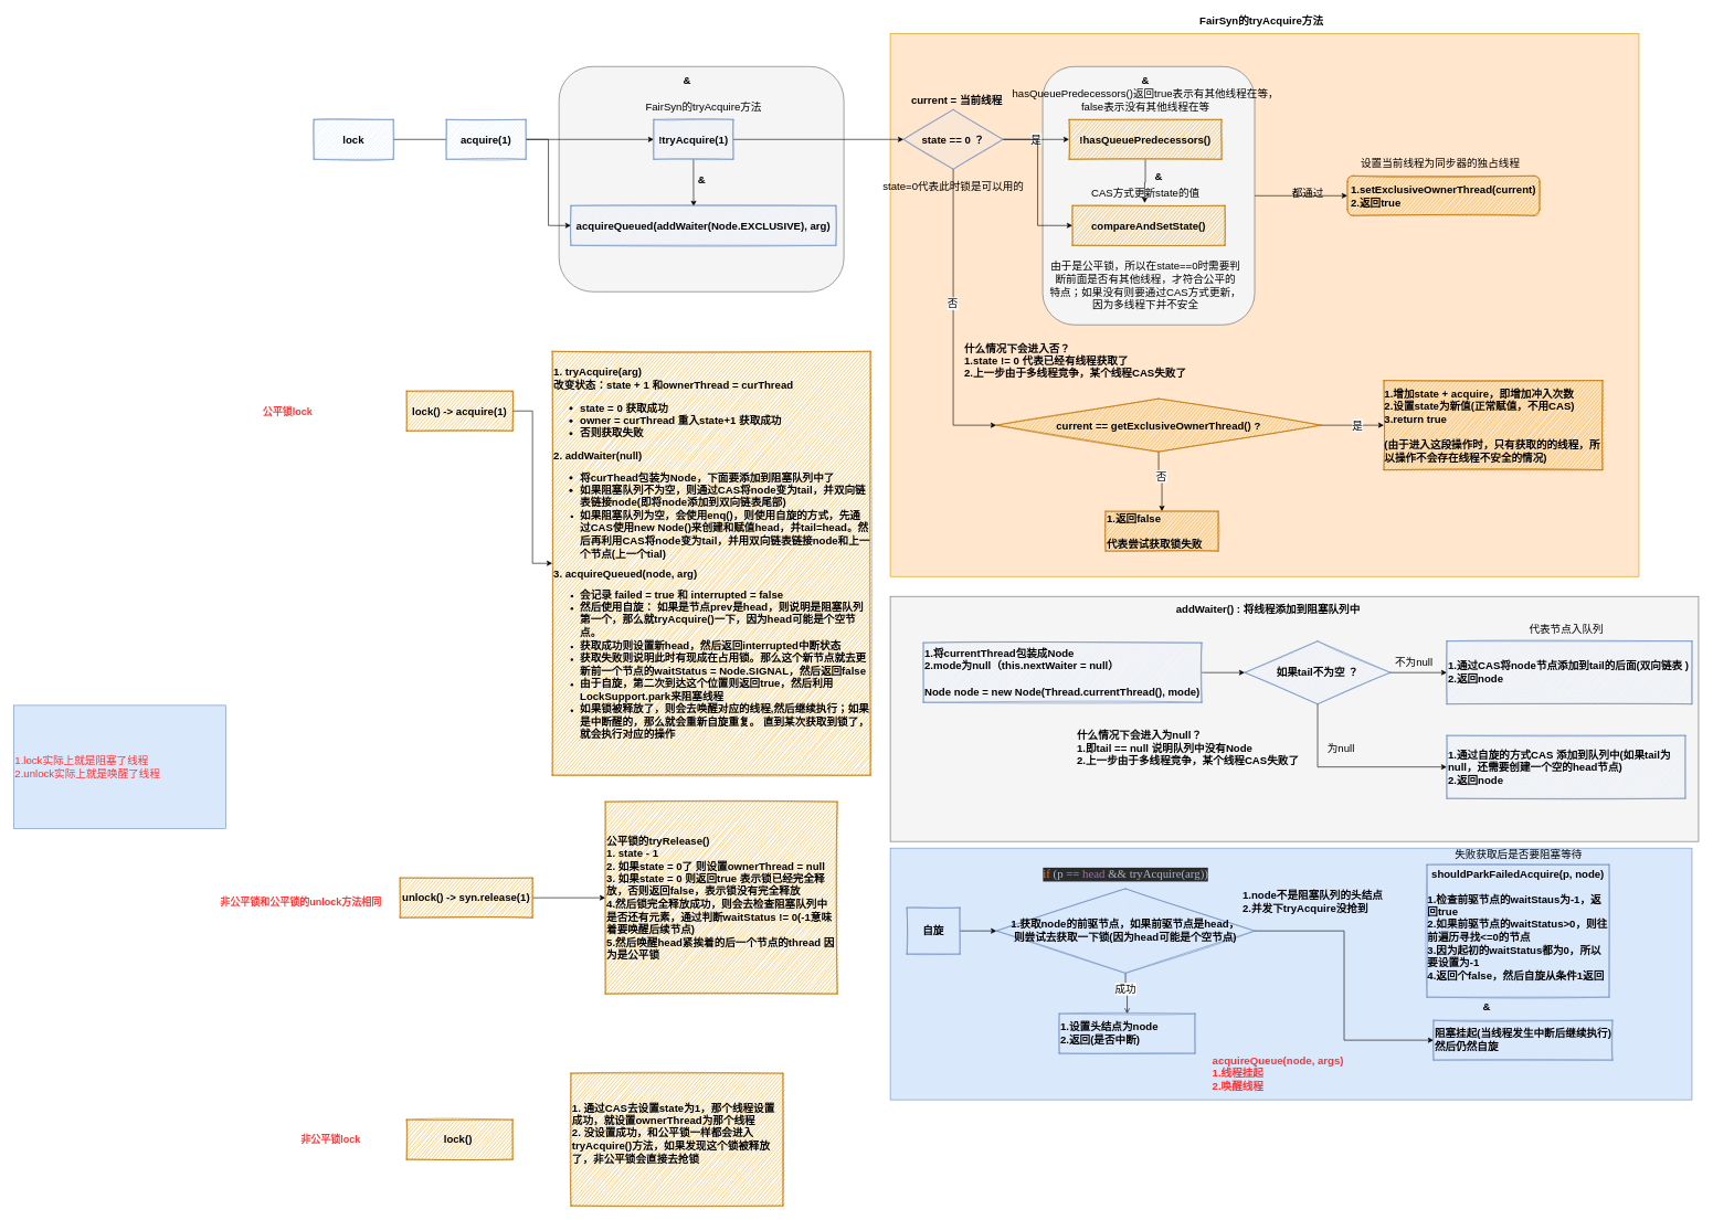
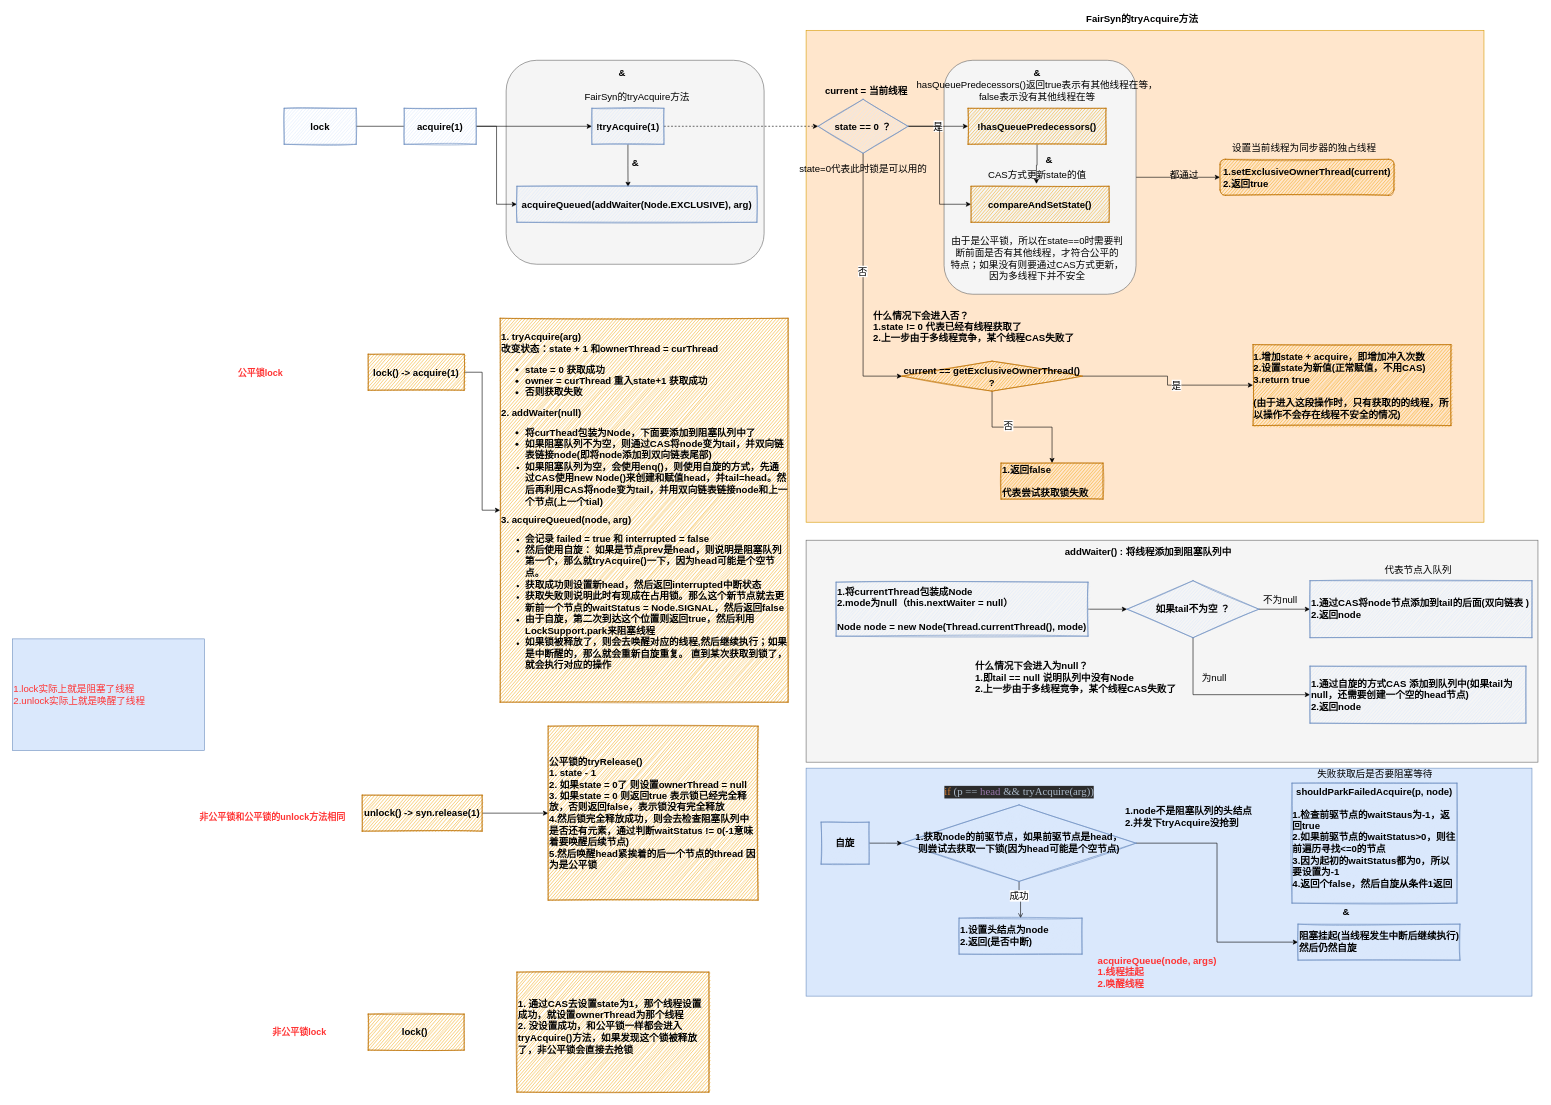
- <mxCell id="13" value="" style="edgeStyle=orthogonalEdgeStyle;rounded=0;orthogonalLoop=1;jettySize=auto;html=1;fontFamily=Helvetica;fontSize=16;fontColor=default;" parent="1" source="15" target="21" edge="1"><mxGeometry relative="1" as="geometry" /></mxCell>
+ <mxCell id="13" value="" style="edgeStyle=orthogonalEdgeStyle;rounded=0;orthogonalLoop=1;jettySize=auto;html=1;fontFamily=Helvetica;fontSize=16;fontColor=default;dashed=1;" parent="1" source="15" target="21" edge="1"><mxGeometry relative="1" as="geometry" /></mxCell>
- <mxCell id="39" value="&lt;font style=&quot;font-size: 16px&quot;&gt;&lt;b&gt;current == getExclusiveOwnerThread() ?&lt;/b&gt;&lt;/font&gt;" style="rhombus;whiteSpace=wrap;html=1;fillColor=#f0a30a;strokeColor=#BD7000;rounded=0;sketch=1;fontColor=#000000;" parent="1" vertex="1"><mxGeometry x="1503" y="601.5" width="490" height="80" as="geometry" /></mxCell>
+ <mxCell id="39" value="&lt;font style=&quot;font-size: 16px&quot;&gt;&lt;b&gt;current == getExclusiveOwnerThread() ?&lt;/b&gt;&lt;/font&gt;" style="rhombus;whiteSpace=wrap;html=1;fillColor=#f0a30a;strokeColor=#BD7000;rounded=0;sketch=1;fontColor=#000000;" parent="1" vertex="1"><mxGeometry x="1503" y="601.5" width="300" height="50" as="geometry" /></mxCell>
